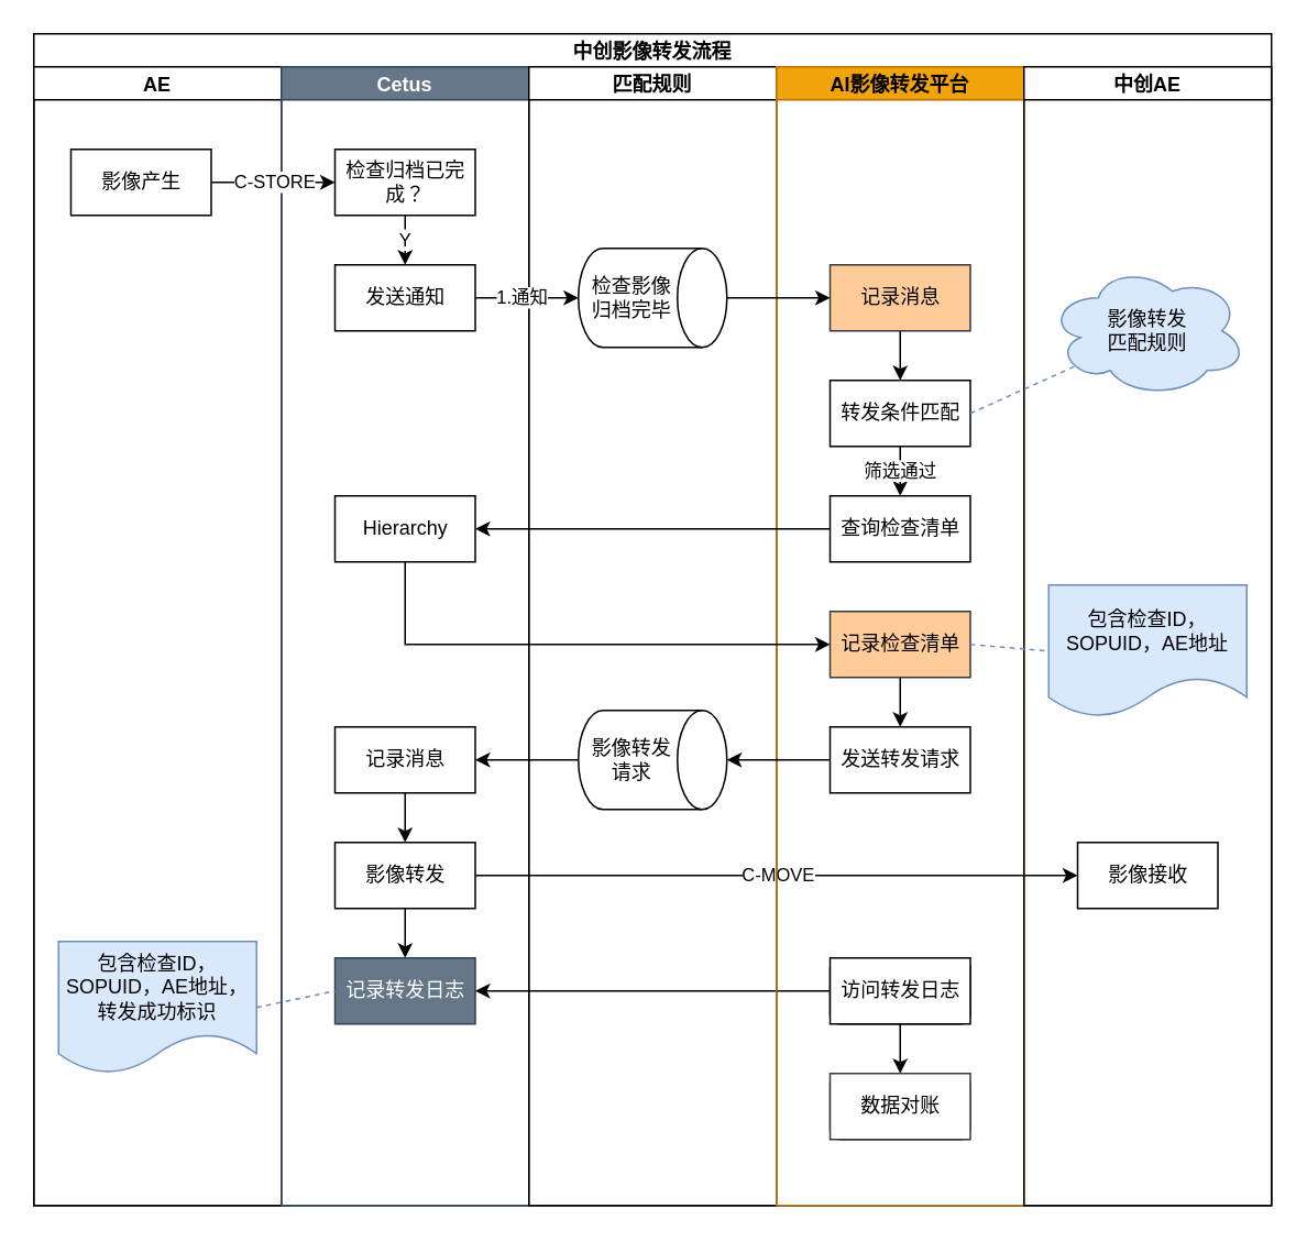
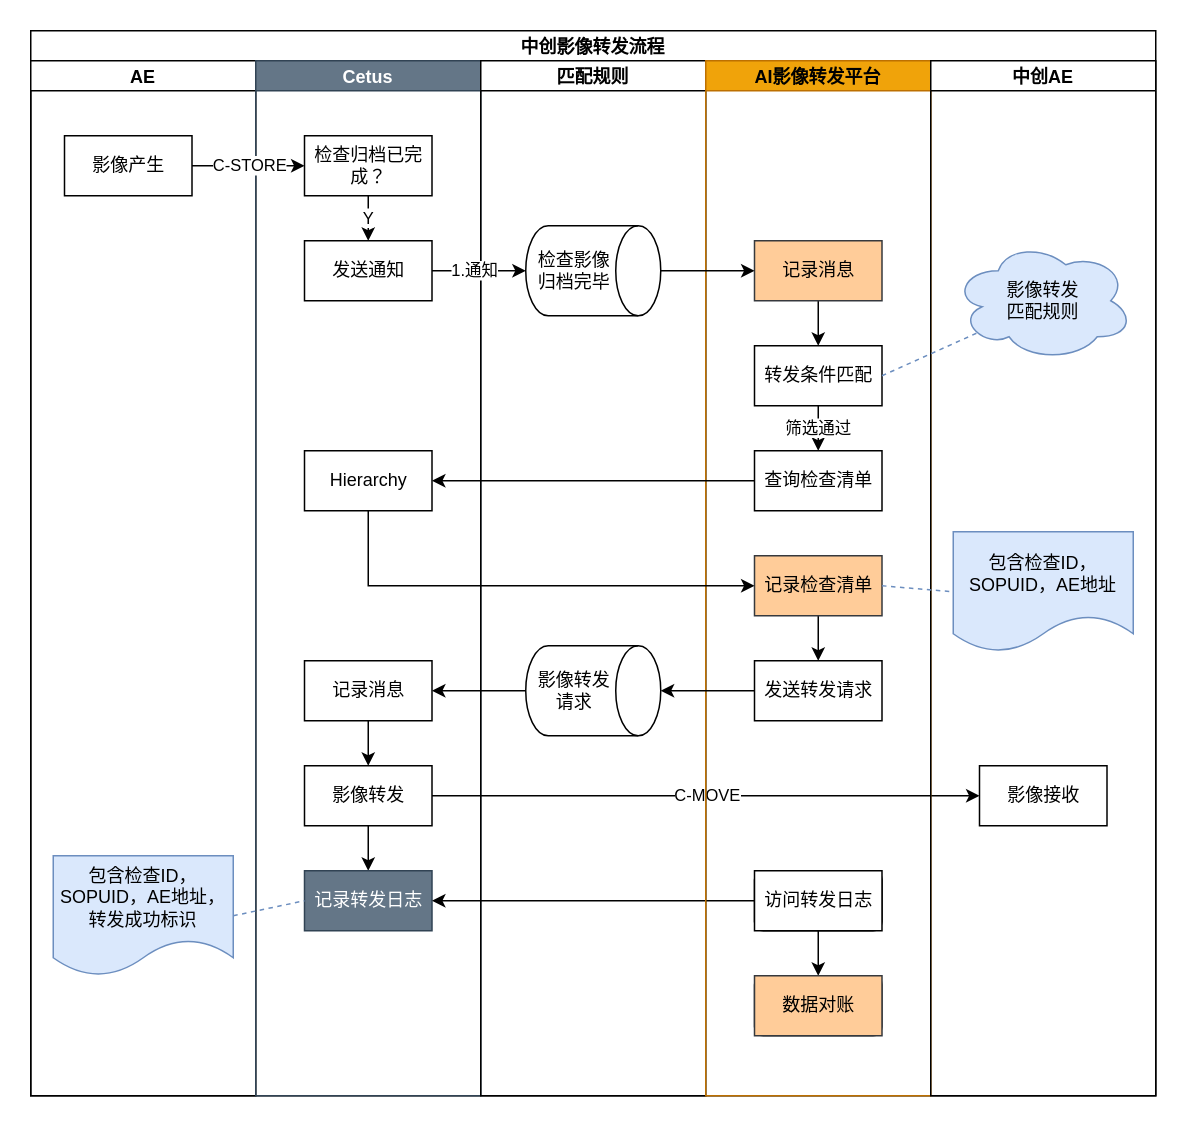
- <mxCell id="34" value="数据对账" style="rounded=0;whiteSpace=wrap;html=1;fillColor=#ffffff;strokeColor=#36393d;" vertex="1" parent="21"><mxGeometry x="32.5" y="610" width="85" height="40" as="geometry" /></mxCell>
+ <mxCell id="34" value="数据对账" style="rounded=0;whiteSpace=wrap;html=1;fillColor=#ffcc99;strokeColor=#36393d;" vertex="1" parent="21"><mxGeometry x="32.5" y="610" width="85" height="40" as="geometry" /></mxCell>
